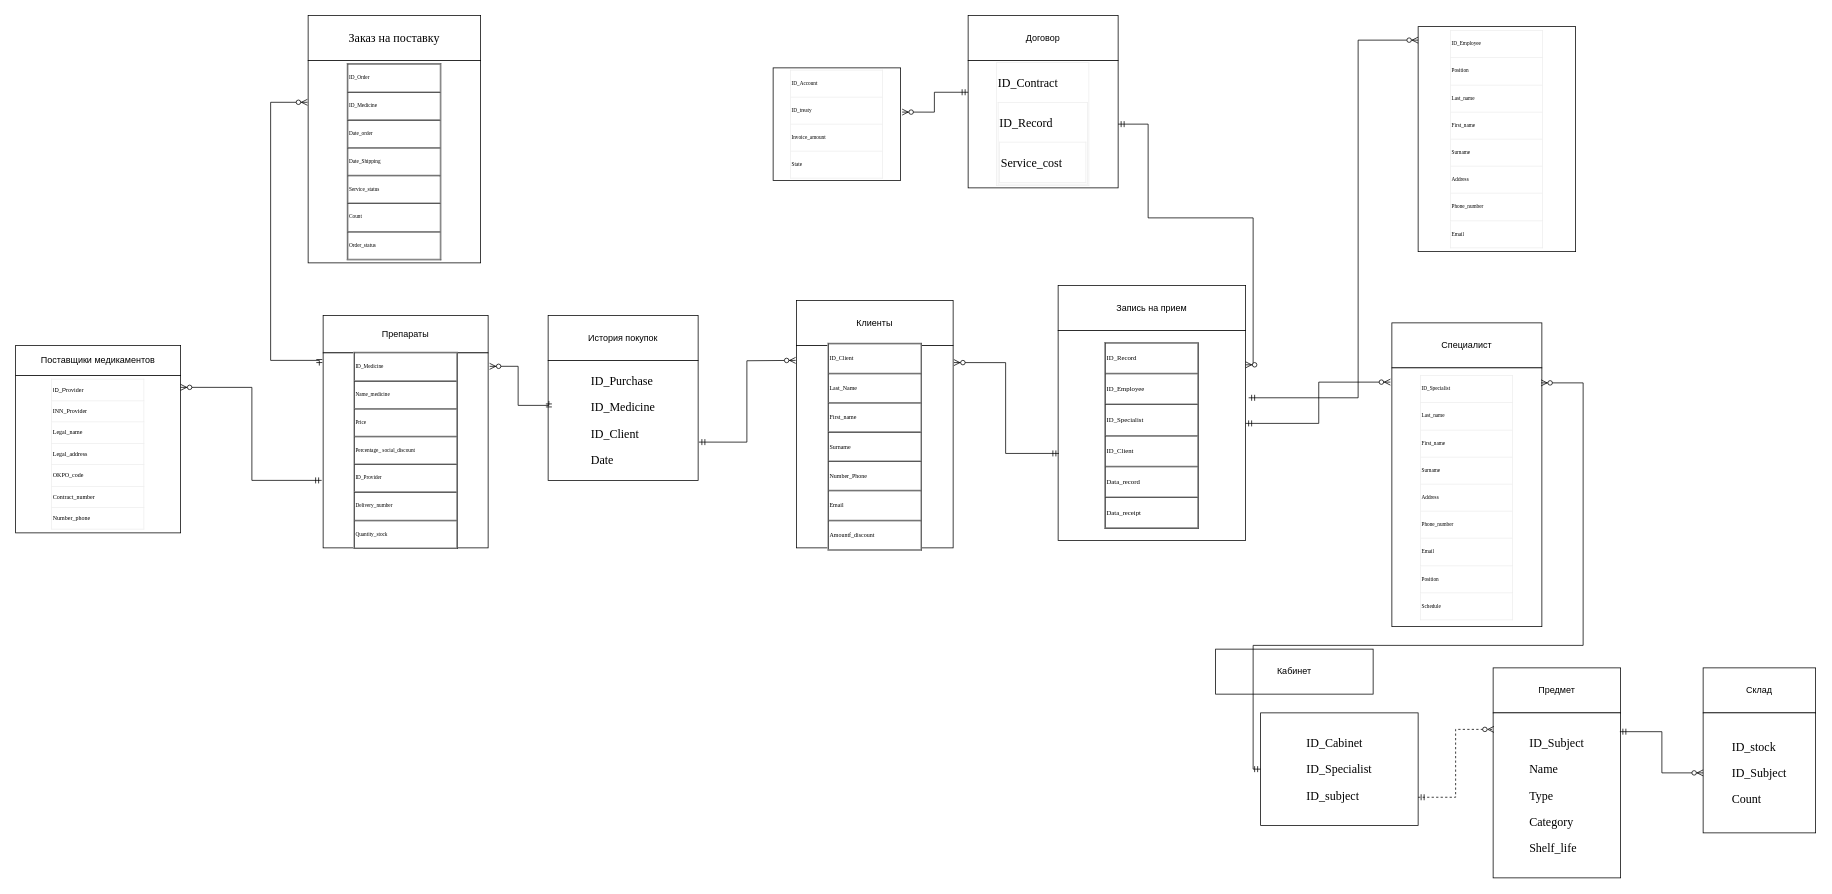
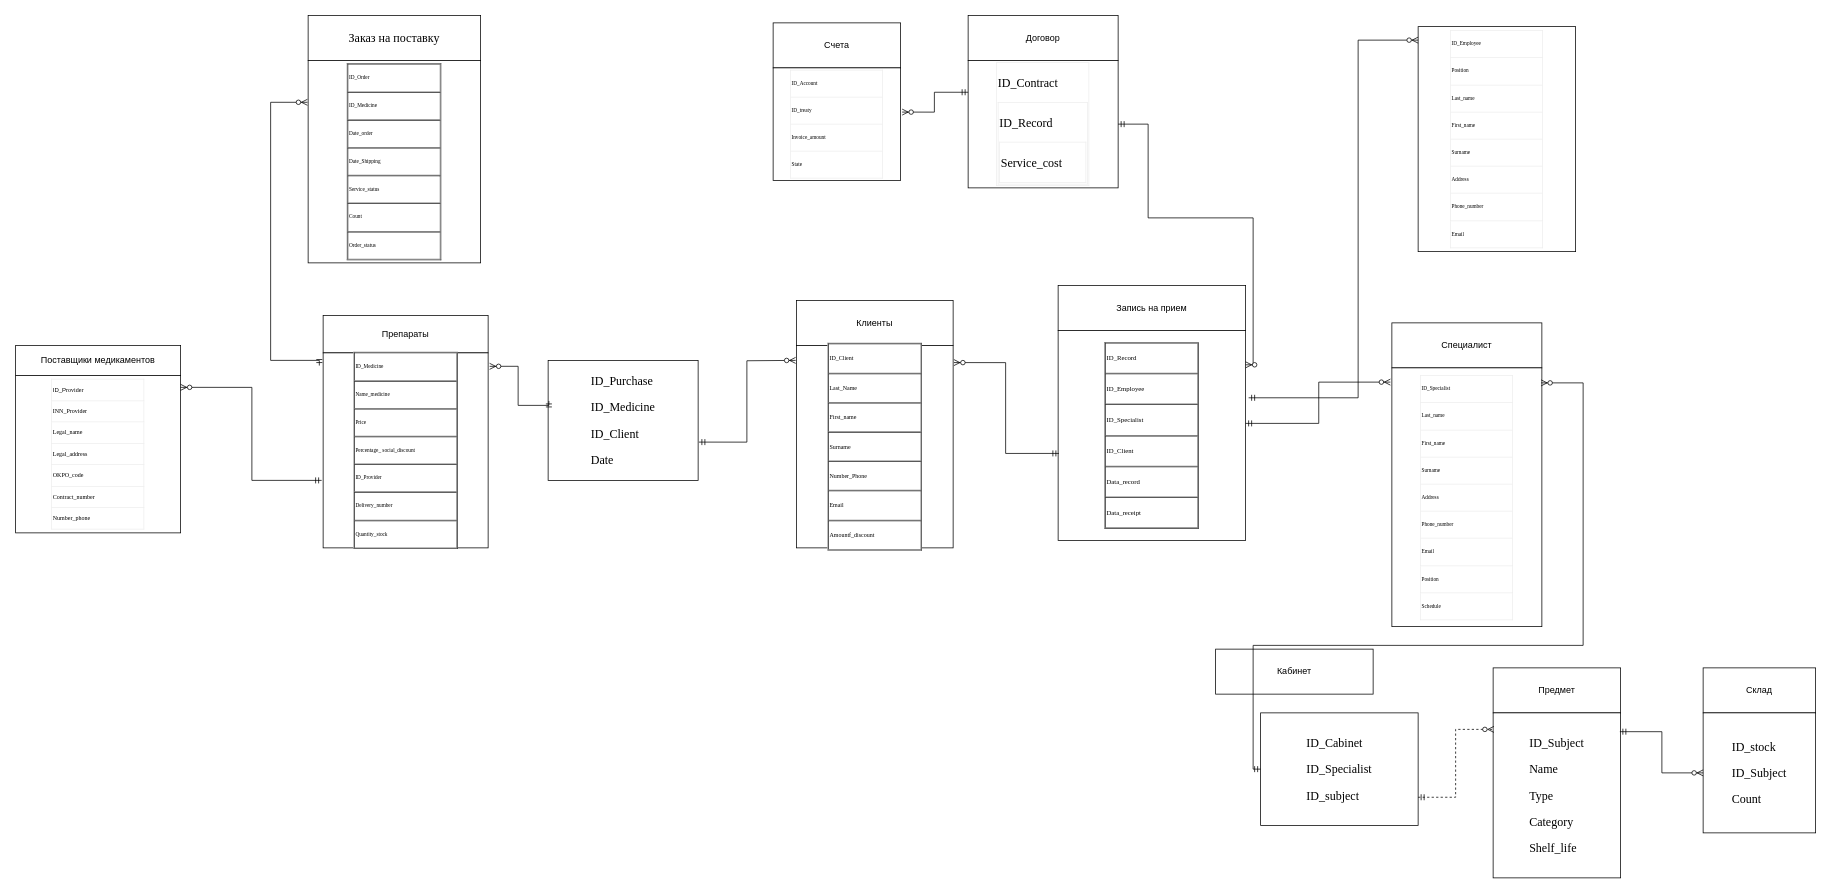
+ <mxCell id="16" value="Счета" style="rounded=0;whiteSpace=wrap;html=1;labelBackgroundColor=#FFFFFF;" parent="1" vertex="1"><mxGeometry x="1030" y="30" width="170" height="60" as="geometry" /></mxCell>
- <mxCell id="8" value="История покупок" style="rounded=0;whiteSpace=wrap;html=1;labelBackgroundColor=#FFFFFF;" parent="1" vertex="1"><mxGeometry x="730" y="420" width="200" height="60" as="geometry" /></mxCell>
